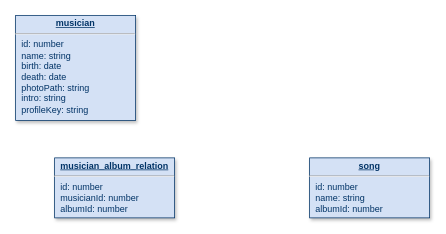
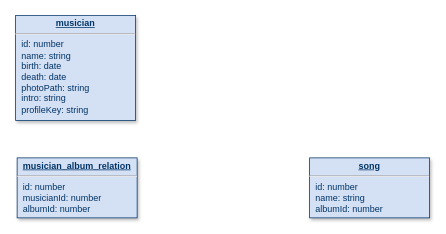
- <mxCell id="4" value="&lt;p style=&quot;margin: 0px ; margin-top: 4px ; text-align: center ; text-decoration: underline&quot;&gt;&lt;strong&gt;musician_album_relation&lt;/strong&gt;&lt;/p&gt;&lt;hr&gt;&lt;p style=&quot;margin: 0px ; margin-left: 8px&quot;&gt;id: number&lt;/p&gt;&lt;p style=&quot;margin: 0px ; margin-left: 8px&quot;&gt;musicianId: number&lt;/p&gt;&lt;p style=&quot;margin: 0px ; margin-left: 8px&quot;&gt;albumId: number&lt;/p&gt;" style="verticalAlign=top;align=left;overflow=fill;fontSize=12;fontFamily=Helvetica;html=1;strokeColor=#003366;shadow=1;fillColor=#D4E1F5;fontColor=#003366" vertex="1" parent="1"><mxGeometry x="72" y="210" width="160" height="80" as="geometry" /></mxCell>
+ <mxCell id="4" value="&lt;p style=&quot;margin: 0px ; margin-top: 4px ; text-align: center ; text-decoration: underline&quot;&gt;&lt;strong&gt;musician_album_relation&lt;/strong&gt;&lt;/p&gt;&lt;hr&gt;&lt;p style=&quot;margin: 0px ; margin-left: 8px&quot;&gt;id: number&lt;/p&gt;&lt;p style=&quot;margin: 0px ; margin-left: 8px&quot;&gt;musicianId: number&lt;/p&gt;&lt;p style=&quot;margin: 0px ; margin-left: 8px&quot;&gt;albumId: number&lt;/p&gt;" style="verticalAlign=top;align=left;overflow=fill;fontSize=12;fontFamily=Helvetica;html=1;strokeColor=#003366;shadow=1;fillColor=#D4E1F5;fontColor=#003366" vertex="1" parent="1"><mxGeometry x="22" y="210" width="160" height="80" as="geometry" /></mxCell>
